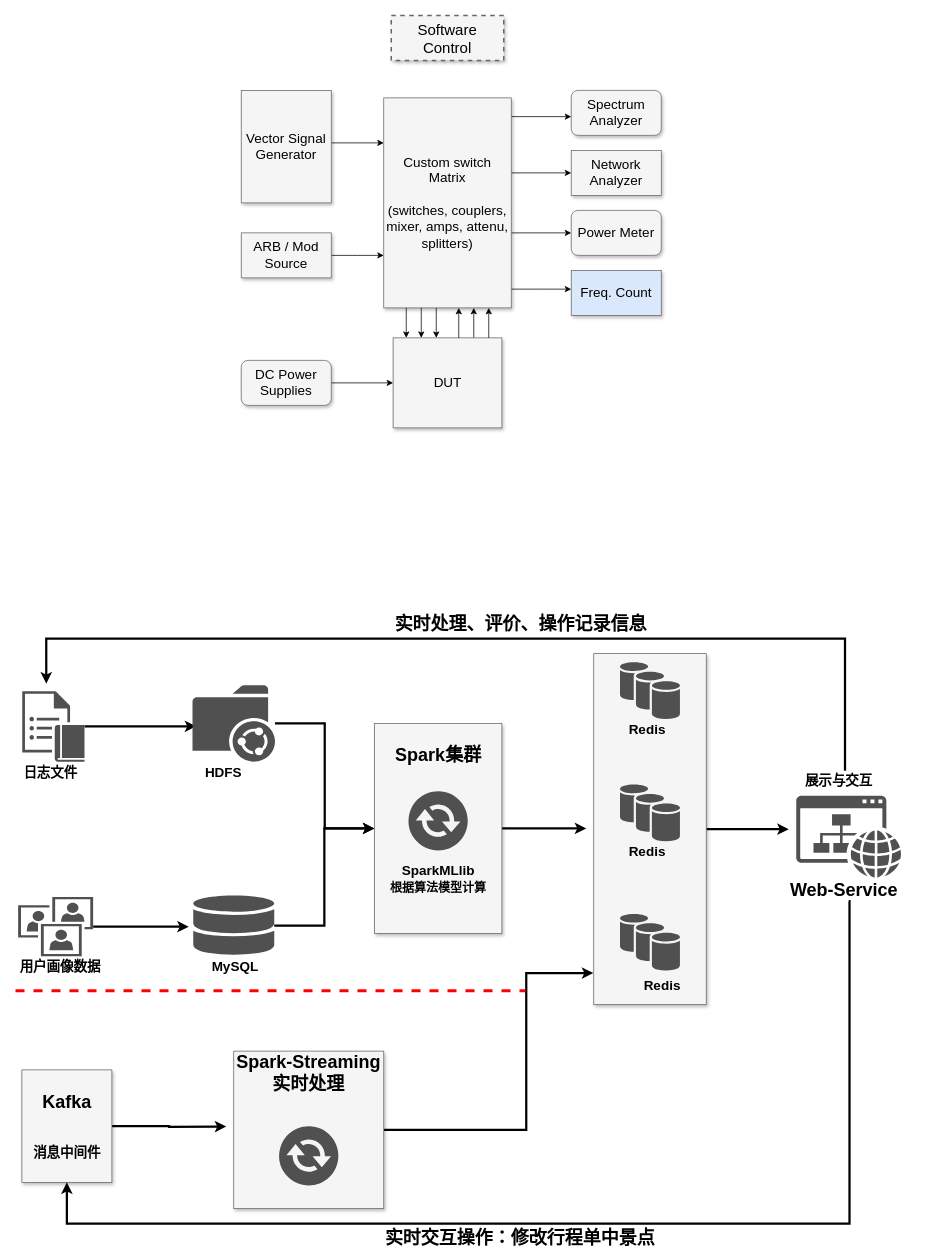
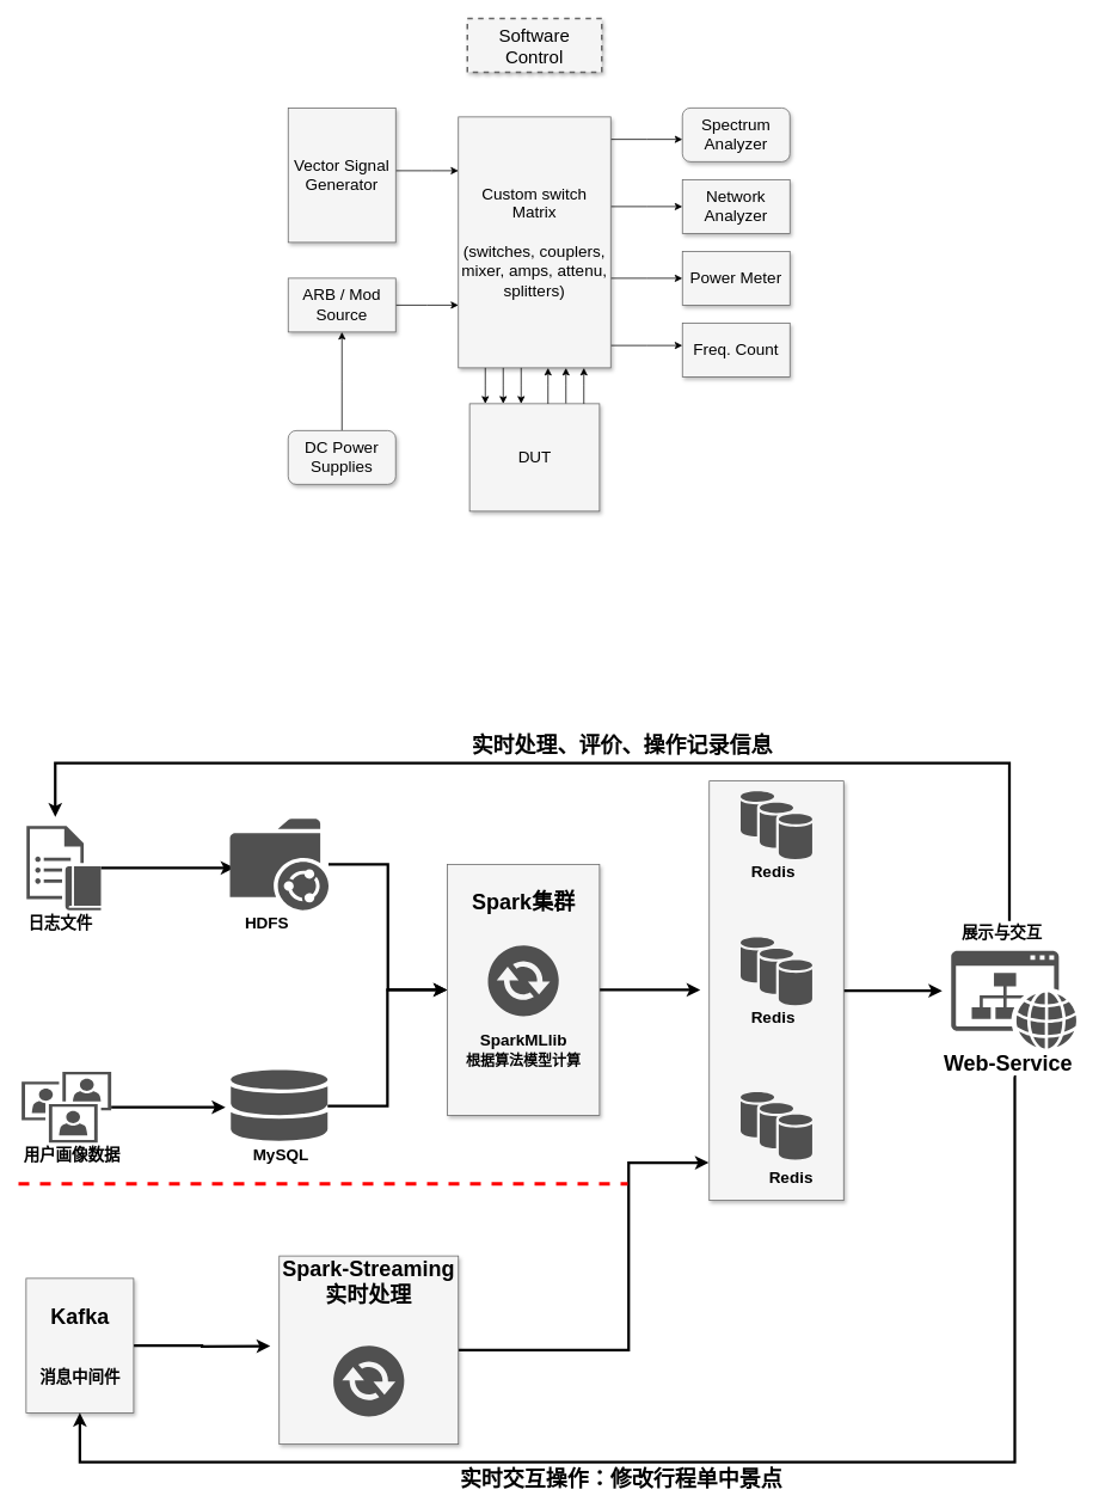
- <mxCell id="12" value="Power Meter" style="whiteSpace=wrap;html=1;shadow=1;fontSize=18;fillColor=#f5f5f5;strokeColor=#666666;rounded=1;" parent="1" vertex="1"><mxGeometry x="761" y="280" width="120" height="60" as="geometry" /></mxCell>
+ <mxCell id="12" value="Power Meter" style="whiteSpace=wrap;html=1;shadow=1;fontSize=18;fillColor=#f5f5f5;strokeColor=#666666;" parent="1" vertex="1"><mxGeometry x="761" y="280" width="120" height="60" as="geometry" /></mxCell>
- <mxCell id="13" value="Freq. Count" style="whiteSpace=wrap;html=1;shadow=1;fontSize=18;fillColor=#dae8fc;strokeColor=#666666;" parent="1" vertex="1"><mxGeometry x="761" y="360" width="120" height="60" as="geometry" /></mxCell>
+ <mxCell id="13" value="Freq. Count" style="whiteSpace=wrap;html=1;shadow=1;fontSize=18;fillColor=#f5f5f5;strokeColor=#666666;" parent="1" vertex="1"><mxGeometry x="761" y="360" width="120" height="60" as="geometry" /></mxCell>
- <mxCell id="19" style="edgeStyle=elbowEdgeStyle;rounded=0;html=1;startArrow=none;startFill=0;jettySize=auto;orthogonalLoop=1;fontSize=18;elbow=vertical;" parent="1" source="20" target="18" edge="1"><mxGeometry relative="1" as="geometry" /></mxCell>
+ <mxCell id="19" style="edgeStyle=elbowEdgeStyle;rounded=0;html=1;startArrow=none;startFill=0;jettySize=auto;orthogonalLoop=1;fontSize=18;elbow=vertical;" parent="1" source="20" target="17" edge="1"><mxGeometry relative="1" as="geometry" /></mxCell>
